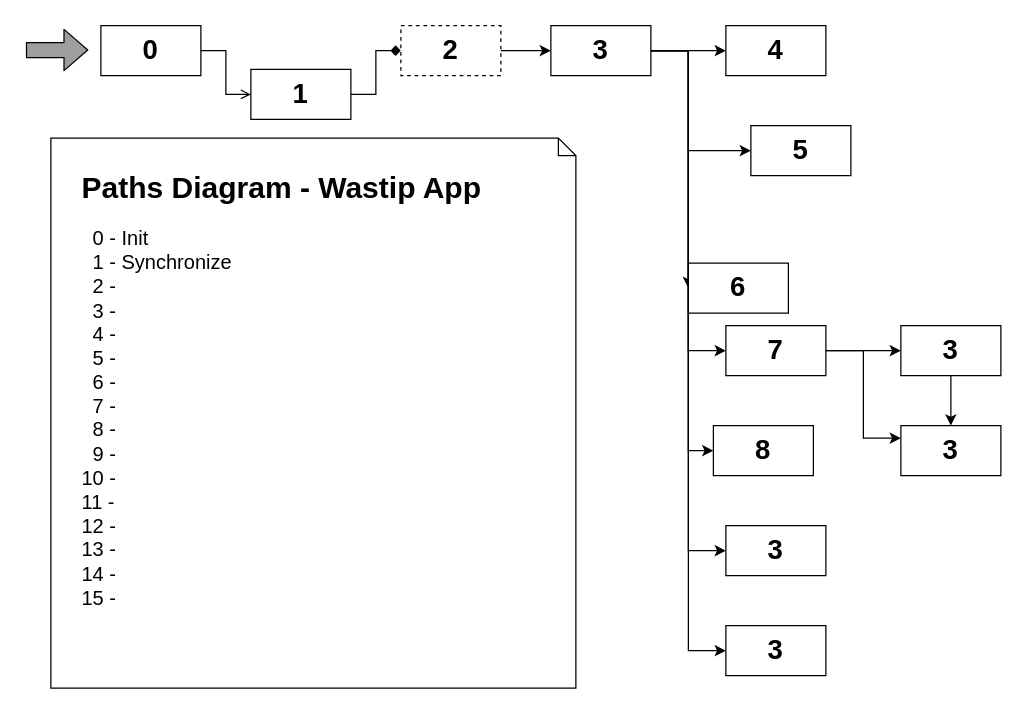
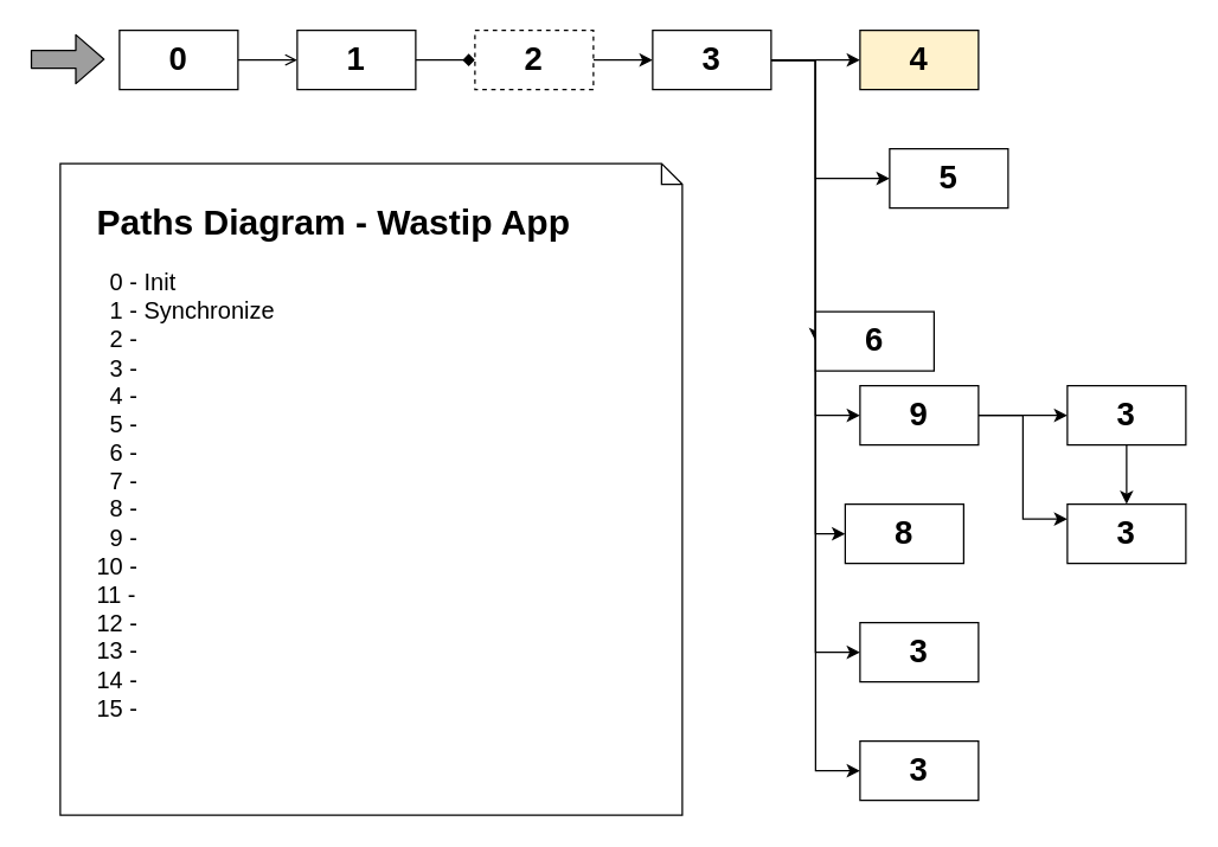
- <mxCell id="16" value="&lt;b&gt;&lt;font style=&quot;font-size: 22px&quot;&gt;4&lt;/font&gt;&lt;/b&gt;" style="rounded=0;whiteSpace=wrap;html=1;" vertex="1" parent="1"><mxGeometry x="580" y="20" width="80" height="40" as="geometry" /></mxCell>
+ <mxCell id="16" value="&lt;b&gt;&lt;font style=&quot;font-size: 22px&quot;&gt;4&lt;/font&gt;&lt;/b&gt;" style="rounded=0;whiteSpace=wrap;html=1;fillColor=#fff2cc;" vertex="1" parent="1"><mxGeometry x="580" y="20" width="80" height="40" as="geometry" /></mxCell>
- <mxCell id="5" value="&lt;div&gt;&lt;b&gt;&lt;font style=&quot;font-size: 22px&quot;&gt;1&lt;/font&gt;&lt;/b&gt;&lt;br&gt;&lt;/div&gt;" style="rounded=0;whiteSpace=wrap;html=1;" vertex="1" parent="1"><mxGeometry x="200" y="55" width="80" height="40" as="geometry" /></mxCell>
+ <mxCell id="5" value="&lt;div&gt;&lt;b&gt;&lt;font style=&quot;font-size: 22px&quot;&gt;1&lt;/font&gt;&lt;/b&gt;&lt;br&gt;&lt;/div&gt;" style="rounded=0;whiteSpace=wrap;html=1;" vertex="1" parent="1"><mxGeometry x="200" y="20" width="80" height="40" as="geometry" /></mxCell>
- <mxCell id="21" value="&lt;b&gt;&lt;font style=&quot;font-size: 22px&quot;&gt;7&lt;/font&gt;&lt;/b&gt;" style="rounded=0;whiteSpace=wrap;html=1;" vertex="1" parent="1"><mxGeometry x="580" y="260" width="80" height="40" as="geometry" /></mxCell>
+ <mxCell id="21" value="&lt;b&gt;&lt;font style=&quot;font-size: 22px&quot;&gt;9&lt;/font&gt;&lt;/b&gt;" style="rounded=0;whiteSpace=wrap;html=1;" vertex="1" parent="1"><mxGeometry x="580" y="260" width="80" height="40" as="geometry" /></mxCell>
